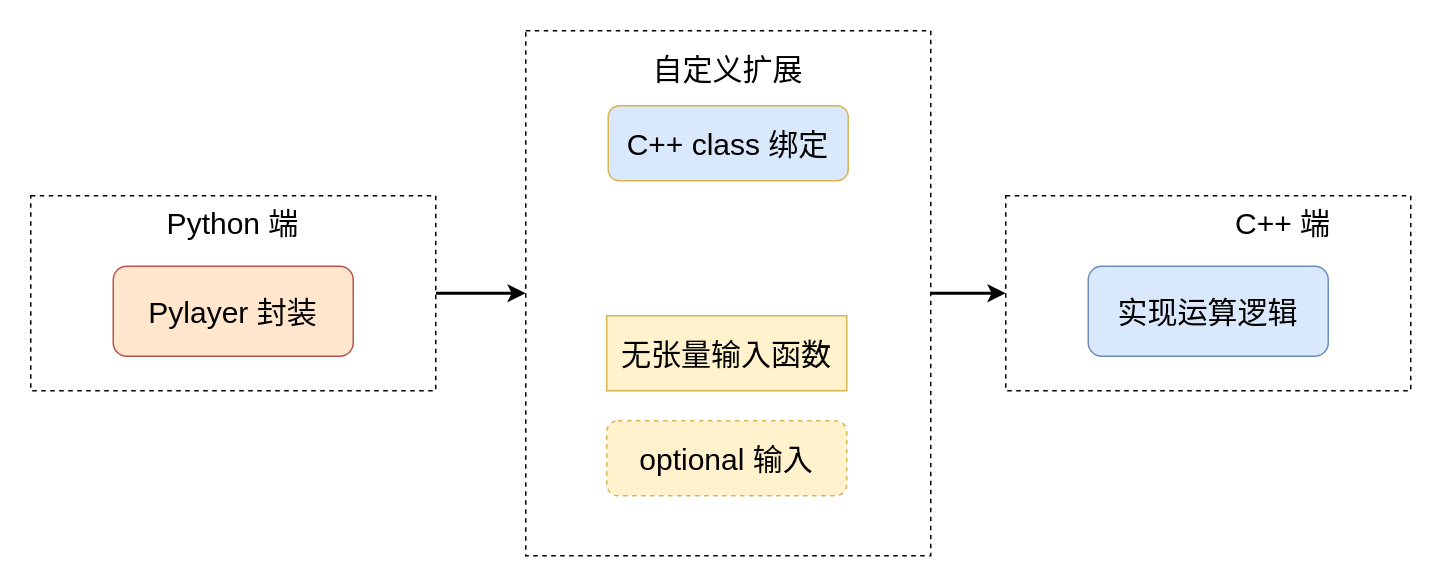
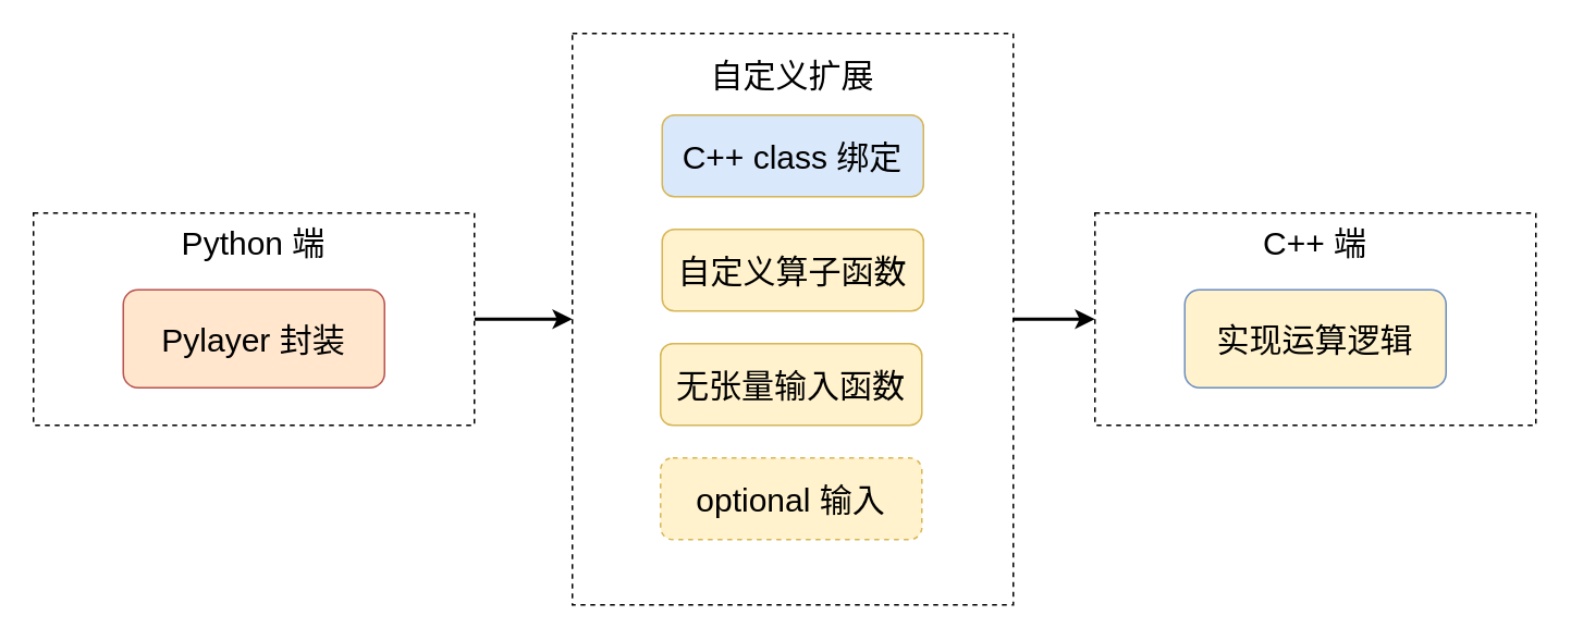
- <mxCell id="15" value="&lt;font style=&quot;font-size: 20px;&quot;&gt;C++ 端&lt;/font&gt;" style="text;html=1;strokeColor=none;fillColor=none;align=center;verticalAlign=middle;whiteSpace=wrap;rounded=0;" vertex="1" parent="1"><mxGeometry x="785" y="133" width="140" height="30" as="geometry" /></mxCell>
+ <mxCell id="15" value="&lt;font style=&quot;font-size: 20px;&quot;&gt;C++ 端&lt;/font&gt;" style="text;html=1;strokeColor=none;fillColor=none;align=center;verticalAlign=middle;whiteSpace=wrap;rounded=0;" vertex="1" parent="1"><mxGeometry x="735" y="133" width="140" height="30" as="geometry" /></mxCell>
+ <mxCell id="10" value="&lt;font style=&quot;font-size: 20px;&quot;&gt;自定义算子函数&lt;/font&gt;" style="rounded=1;whiteSpace=wrap;html=1;fillColor=#fff2cc;strokeColor=#d6b656;" vertex="1" parent="1"><mxGeometry x="405" y="140" width="160" height="50" as="geometry" /></mxCell>
- <mxCell id="14" value="&lt;font style=&quot;font-size: 20px;&quot;&gt;实现运算逻辑&lt;/font&gt;" style="rounded=1;whiteSpace=wrap;html=1;fillColor=#dae8fc;strokeColor=#6c8ebf;" vertex="1" parent="1"><mxGeometry x="725" y="177" width="160" height="60" as="geometry" /></mxCell>
+ <mxCell id="14" value="&lt;font style=&quot;font-size: 20px;&quot;&gt;实现运算逻辑&lt;/font&gt;" style="rounded=1;whiteSpace=wrap;html=1;fillColor=#fff2cc;strokeColor=#6c8ebf;" vertex="1" parent="1"><mxGeometry x="725" y="177" width="160" height="60" as="geometry" /></mxCell>
- <mxCell id="11" value="&lt;font style=&quot;font-size: 20px;&quot;&gt;无张量输入函数&lt;/font&gt;" style="whiteSpace=wrap;html=1;fillColor=#fff2cc;strokeColor=#d6b656;rounded=0;" vertex="1" parent="1"><mxGeometry x="404" y="210" width="160" height="50" as="geometry" /></mxCell>
+ <mxCell id="11" value="&lt;font style=&quot;font-size: 20px;&quot;&gt;无张量输入函数&lt;/font&gt;" style="rounded=1;whiteSpace=wrap;html=1;fillColor=#fff2cc;strokeColor=#d6b656;" vertex="1" parent="1"><mxGeometry x="404" y="210" width="160" height="50" as="geometry" /></mxCell>
